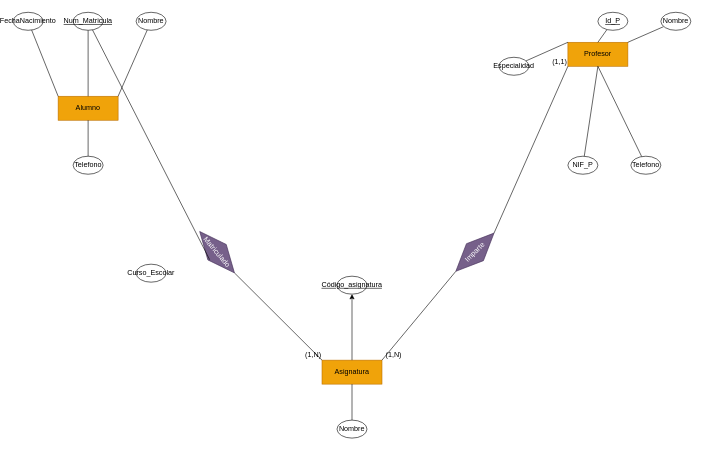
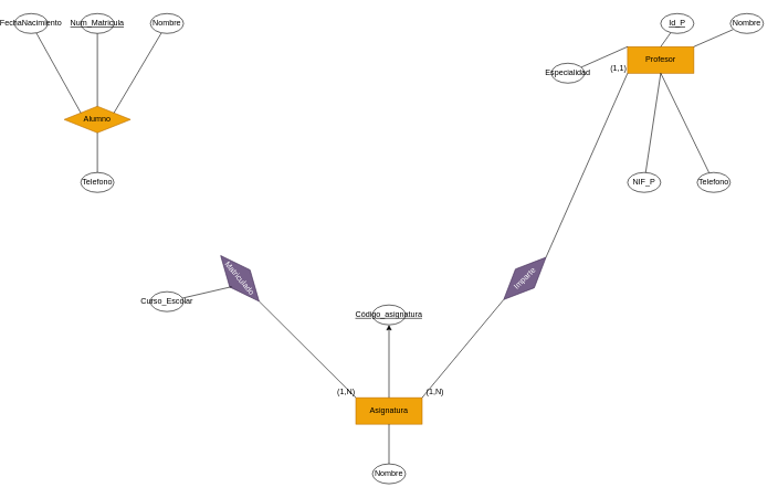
- <mxCell id="2" value="Alumno" style="whiteSpace=wrap;html=1;align=center;fillColor=#f0a30a;strokeColor=#BD7000;fontColor=#000000;" vertex="1" parent="1"><mxGeometry x="95" y="160" width="100" height="40" as="geometry" /></mxCell>
+ <mxCell id="2" value="Alumno" style="rhombus;whiteSpace=wrap;html=1;align=center;fillColor=#f0a30a;strokeColor=#BD7000;fontColor=#000000;" vertex="1" parent="1"><mxGeometry x="95" y="160" width="100" height="40" as="geometry" /></mxCell>
- <mxCell id="35" value="" style="endArrow=none;html=1;rounded=0;exitX=0.518;exitY=0.937;exitDx=0;exitDy=0;exitPerimeter=0;" edge="1" target="4" parent="1" source="27"><mxGeometry relative="1" as="geometry"><mxPoint x="155" y="476" as="sourcePoint" /><mxPoint x="215" y="476" as="targetPoint" /></mxGeometry></mxCell>
+ <mxCell id="35" value="" style="endArrow=none;html=1;rounded=0;exitX=0.518;exitY=0.937;exitDx=0;exitDy=0;exitPerimeter=0;" edge="1" target="36" parent="1" source="27"><mxGeometry relative="1" as="geometry"><mxPoint x="155" y="476" as="sourcePoint" /><mxPoint x="215" y="476" as="targetPoint" /></mxGeometry></mxCell>
